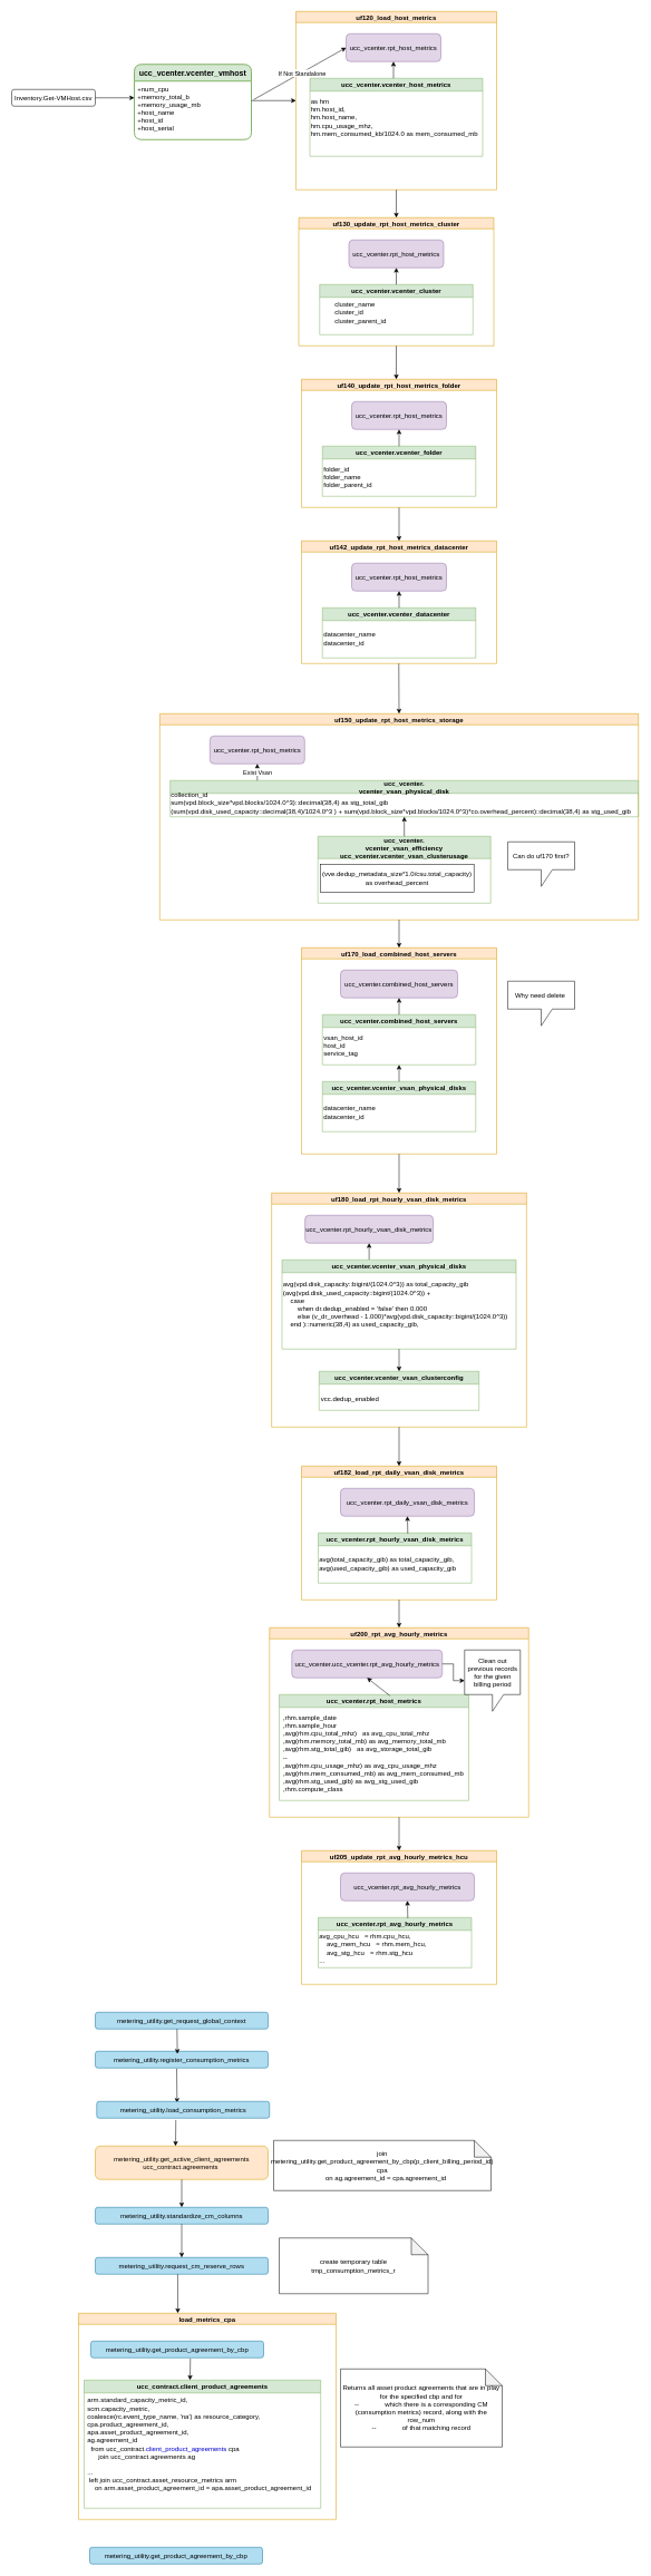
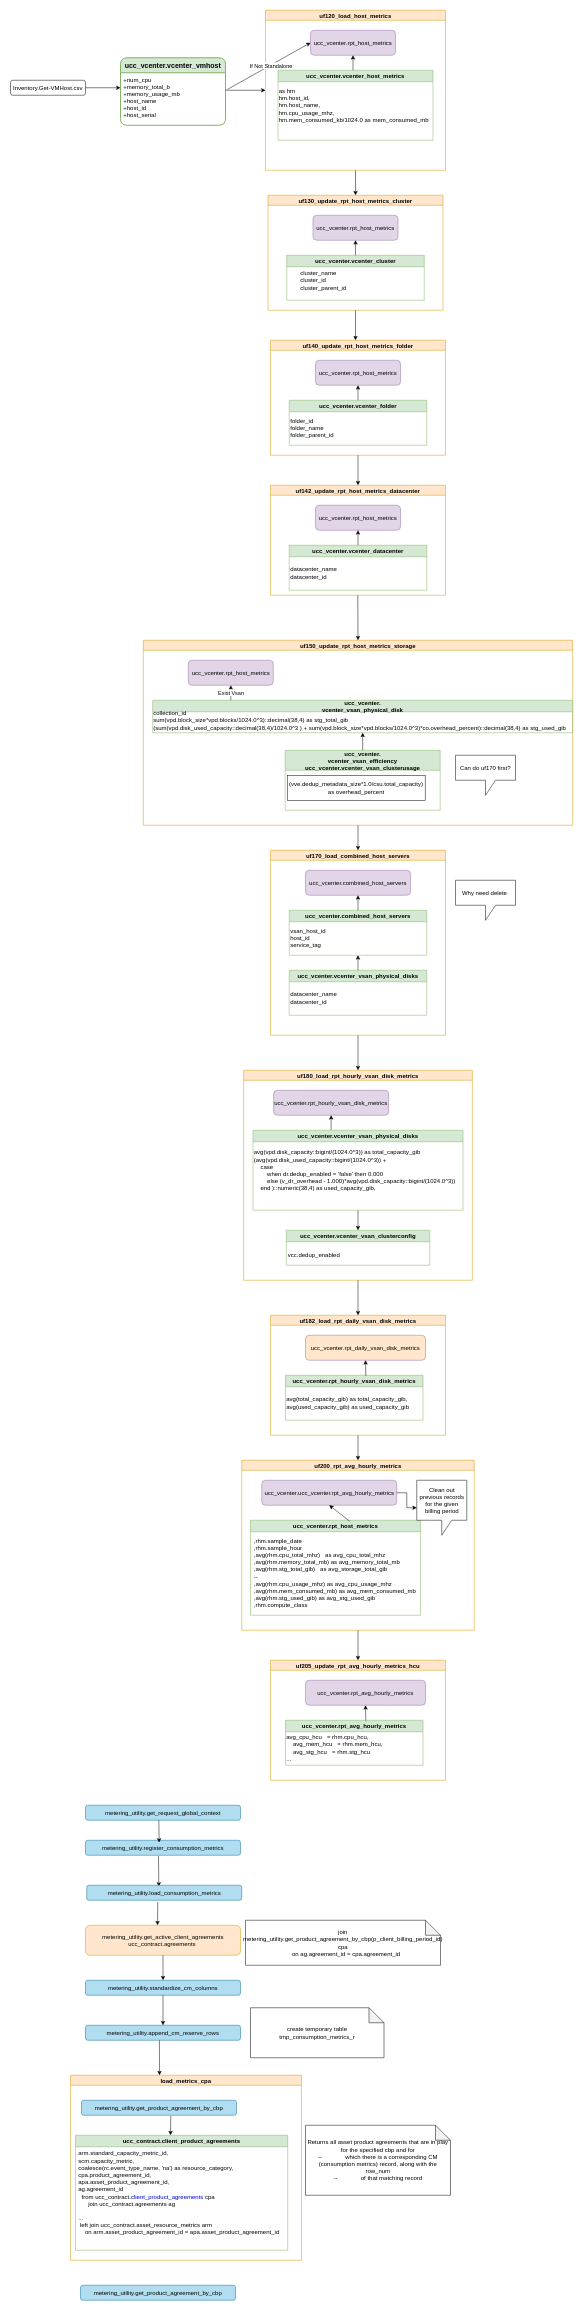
- <mxCell id="62" value="ucc_vcenter.rpt_daily_vsan_disk_metrics" style="rounded=1;whiteSpace=wrap;html=1;fillColor=#e1d5e7;strokeColor=#9673a6;" parent="61" vertex="1"><mxGeometry x="70" y="40" width="240" height="50" as="geometry" /></mxCell>
+ <mxCell id="62" value="ucc_vcenter.rpt_daily_vsan_disk_metrics" style="rounded=1;whiteSpace=wrap;html=1;fillColor=#ffe6cc;strokeColor=#9673a6;" parent="61" vertex="1"><mxGeometry x="70" y="40" width="240" height="50" as="geometry" /></mxCell>
- <mxCell id="91" value="metering_utility.request_cm_reserve_rows" style="rounded=1;whiteSpace=wrap;html=1;fillColor=#b1ddf0;strokeColor=#10739e;" vertex="1" parent="1"><mxGeometry x="170" y="4050" width="310" height="30" as="geometry" /></mxCell>
+ <mxCell id="91" value="metering_utility.append_cm_reserve_rows" style="rounded=1;whiteSpace=wrap;html=1;fillColor=#b1ddf0;strokeColor=#10739e;" vertex="1" parent="1"><mxGeometry x="170" y="4050" width="310" height="30" as="geometry" /></mxCell>
